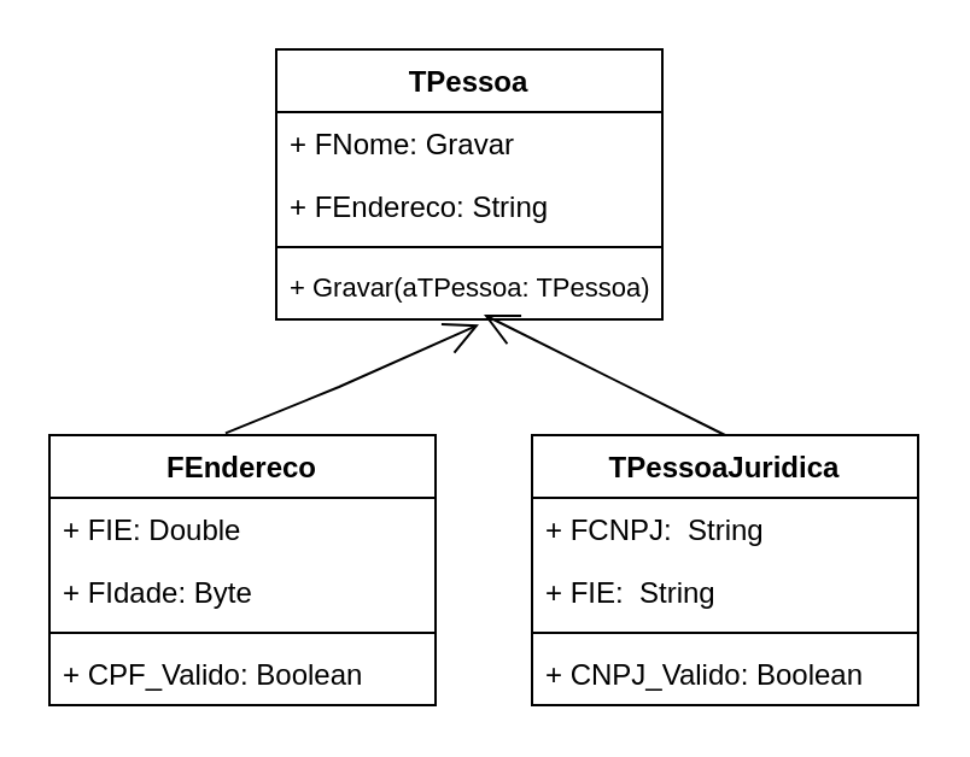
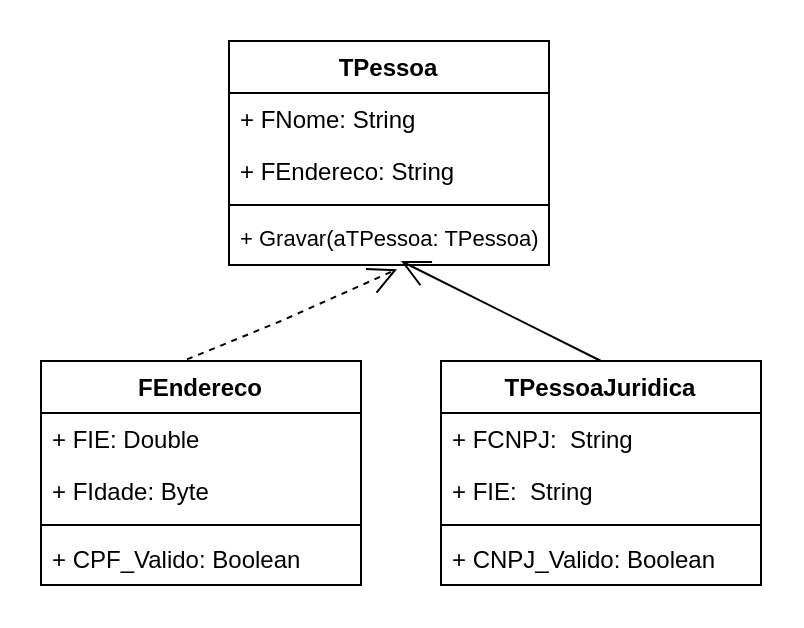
- <mxCell id="3" value="+ FNome: Gravar" style="text;strokeColor=none;fillColor=none;align=left;verticalAlign=top;spacingLeft=4;spacingRight=4;overflow=hidden;rotatable=0;points=[[0,0.5],[1,0.5]];portConstraint=eastwest;" vertex="1" parent="2"><mxGeometry y="26" width="160" height="26" as="geometry" /></mxCell>
+ <mxCell id="3" value="+ FNome: String" style="text;strokeColor=none;fillColor=none;align=left;verticalAlign=top;spacingLeft=4;spacingRight=4;overflow=hidden;rotatable=0;points=[[0,0.5],[1,0.5]];portConstraint=eastwest;" vertex="1" parent="2"><mxGeometry y="26" width="160" height="26" as="geometry" /></mxCell>
- <mxCell id="17" value="" style="endArrow=open;endFill=1;endSize=12;html=1;rounded=0;exitX=0.456;exitY=-0.007;exitDx=0;exitDy=0;exitPerimeter=0;entryX=0.525;entryY=1.083;entryDx=0;entryDy=0;entryPerimeter=0;" edge="1" parent="1" source="7" target="6"><mxGeometry width="160" relative="1" as="geometry"><mxPoint x="60" y="160" as="sourcePoint" /><mxPoint x="180" y="160" as="targetPoint" /><Array as="points"><mxPoint x="140" y="160" /></Array></mxGeometry></mxCell>
+ <mxCell id="17" value="" style="endArrow=open;endFill=1;endSize=12;html=1;rounded=0;exitX=0.456;exitY=-0.007;exitDx=0;exitDy=0;exitPerimeter=0;entryX=0.525;entryY=1.083;entryDx=0;entryDy=0;entryPerimeter=0;dashed=1;" edge="1" parent="1" source="7" target="6"><mxGeometry width="160" relative="1" as="geometry"><mxPoint x="60" y="160" as="sourcePoint" /><mxPoint x="180" y="160" as="targetPoint" /><Array as="points"><mxPoint x="140" y="160" /></Array></mxGeometry></mxCell>
